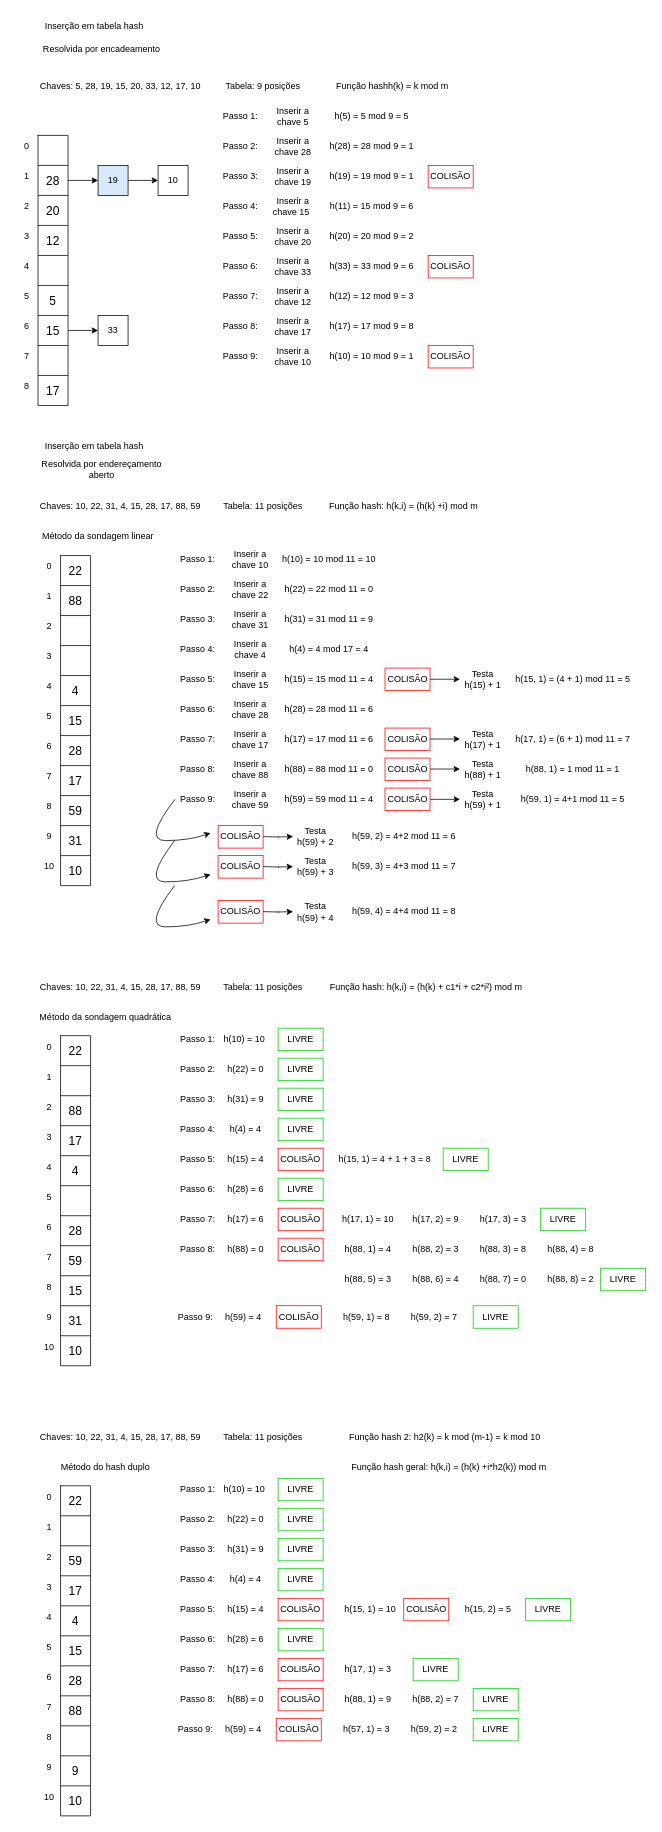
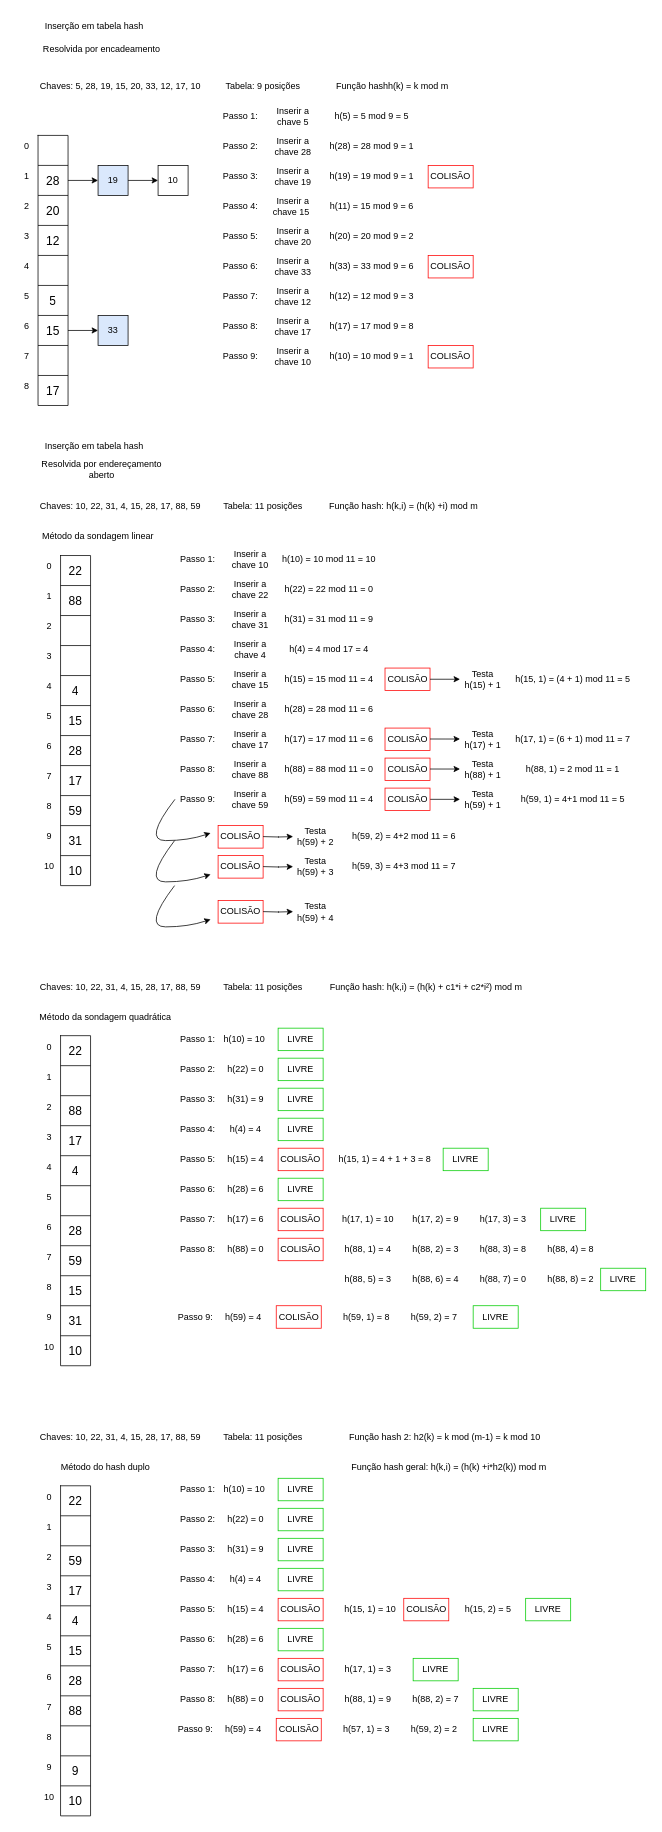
- <mxCell id="57" value="33" style="rounded=0;whiteSpace=wrap;html=1;" parent="1" vertex="1"><mxGeometry x="130" y="420" width="40" height="40" as="geometry" /></mxCell>
+ <mxCell id="57" value="33" style="rounded=0;whiteSpace=wrap;html=1;fillColor=#dae8fc;" parent="1" vertex="1"><mxGeometry x="130" y="420" width="40" height="40" as="geometry" /></mxCell>
- <mxCell id="142" value="h(88, 1) = 1 mod 11 = 1" style="text;html=1;align=center;verticalAlign=middle;whiteSpace=wrap;rounded=0;" parent="1" vertex="1"><mxGeometry x="682.5" y="1010" width="160" height="30" as="geometry" /></mxCell>
+ <mxCell id="142" value="h(88, 1) = 2 mod 11 = 1" style="text;html=1;align=center;verticalAlign=middle;whiteSpace=wrap;rounded=0;" parent="1" vertex="1"><mxGeometry x="682.5" y="1010" width="160" height="30" as="geometry" /></mxCell>
- <mxCell id="167" value="h(59, 4) = 4+4 mod 11 = 8" style="text;html=1;align=center;verticalAlign=middle;whiteSpace=wrap;rounded=0;" parent="1" vertex="1"><mxGeometry x="457.5" y="1200" width="160" height="30" as="geometry" /></mxCell>
